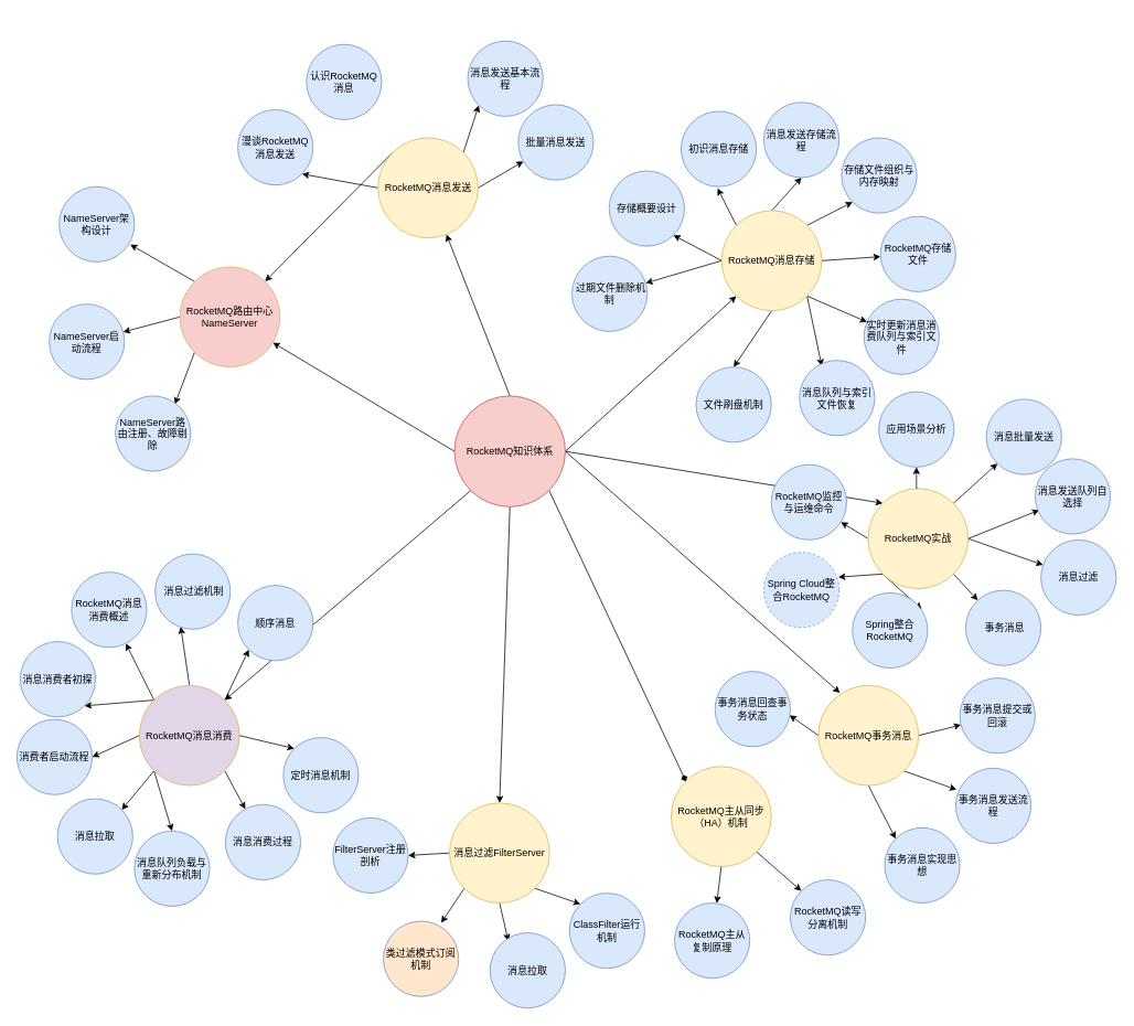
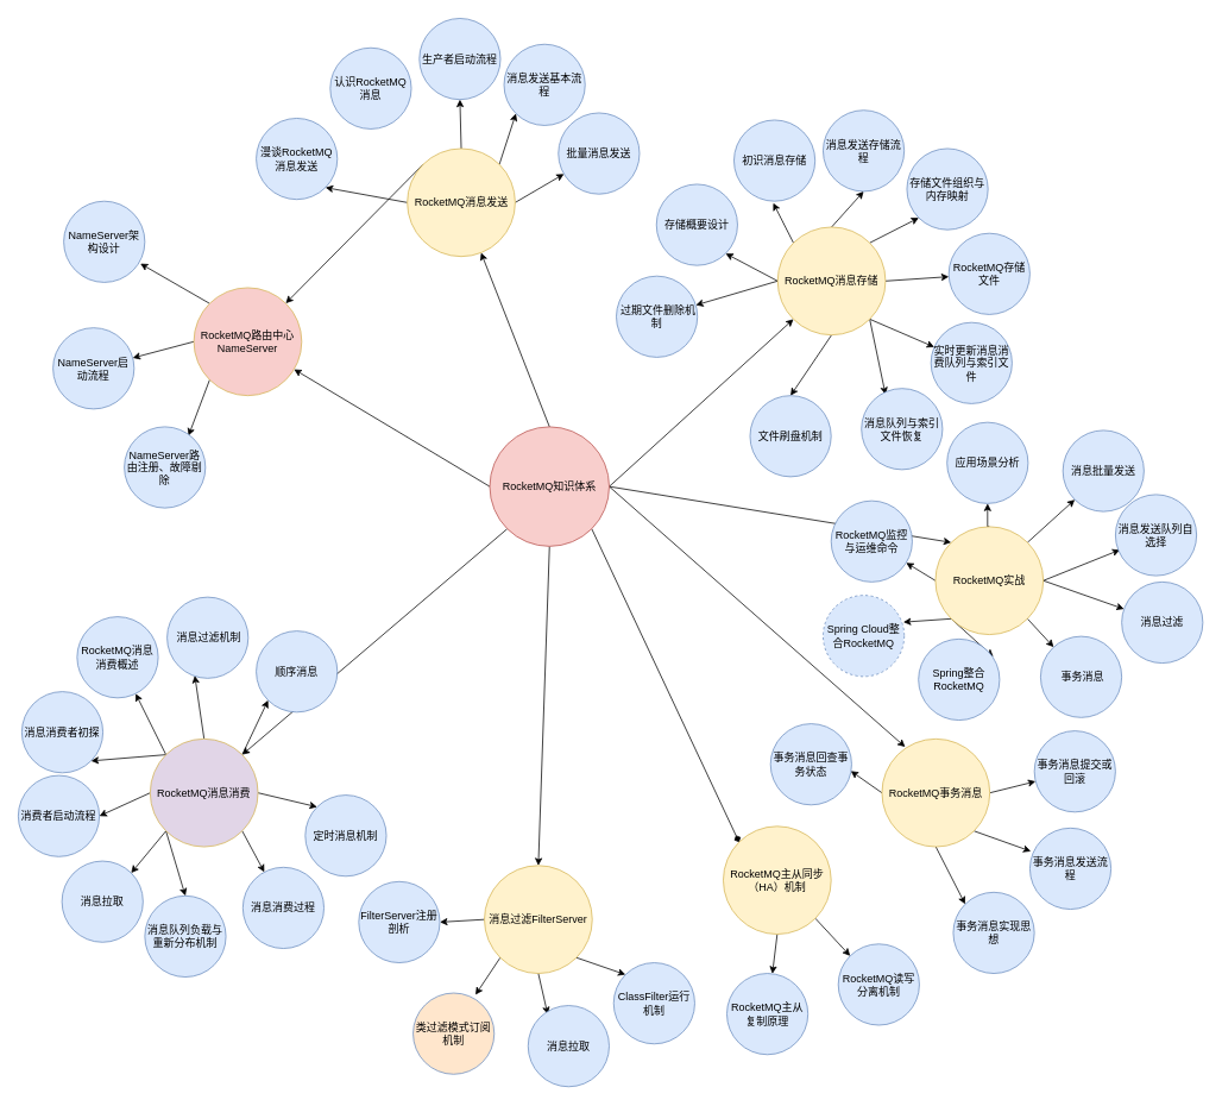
+ <mxCell id="26" value="生产者启动流程" style="ellipse;whiteSpace=wrap;html=1;aspect=fixed;fillColor=#dae8fc;strokeColor=#6c8ebf;" vertex="1" parent="1"><mxGeometry x="470" y="20" width="91" height="91" as="geometry" /></mxCell>
+ <mxCell id="20" style="rounded=0;orthogonalLoop=1;jettySize=auto;html=1;exitX=0.5;exitY=0;exitDx=0;exitDy=0;entryX=0.5;entryY=1;entryDx=0;entryDy=0;" edge="1" parent="1" source="23" target="26"><mxGeometry relative="1" as="geometry" /></mxCell>
- <mxCell id="80" value="RocketMQ读写分离机制" style="ellipse;whiteSpace=wrap;html=1;aspect=fixed;fillColor=#dae8fc;strokeColor=#6c8ebf;" vertex="1" parent="1"><mxGeometry x="955" y="1063" width="91" height="91" as="geometry" /></mxCell>
+ <mxCell id="80" value="RocketMQ读写分离机制" style="ellipse;whiteSpace=wrap;html=1;aspect=fixed;fillColor=#dae8fc;strokeColor=#6c8ebf;" vertex="1" parent="1"><mxGeometry x="940" y="1058" width="91" height="91" as="geometry" /></mxCell>
